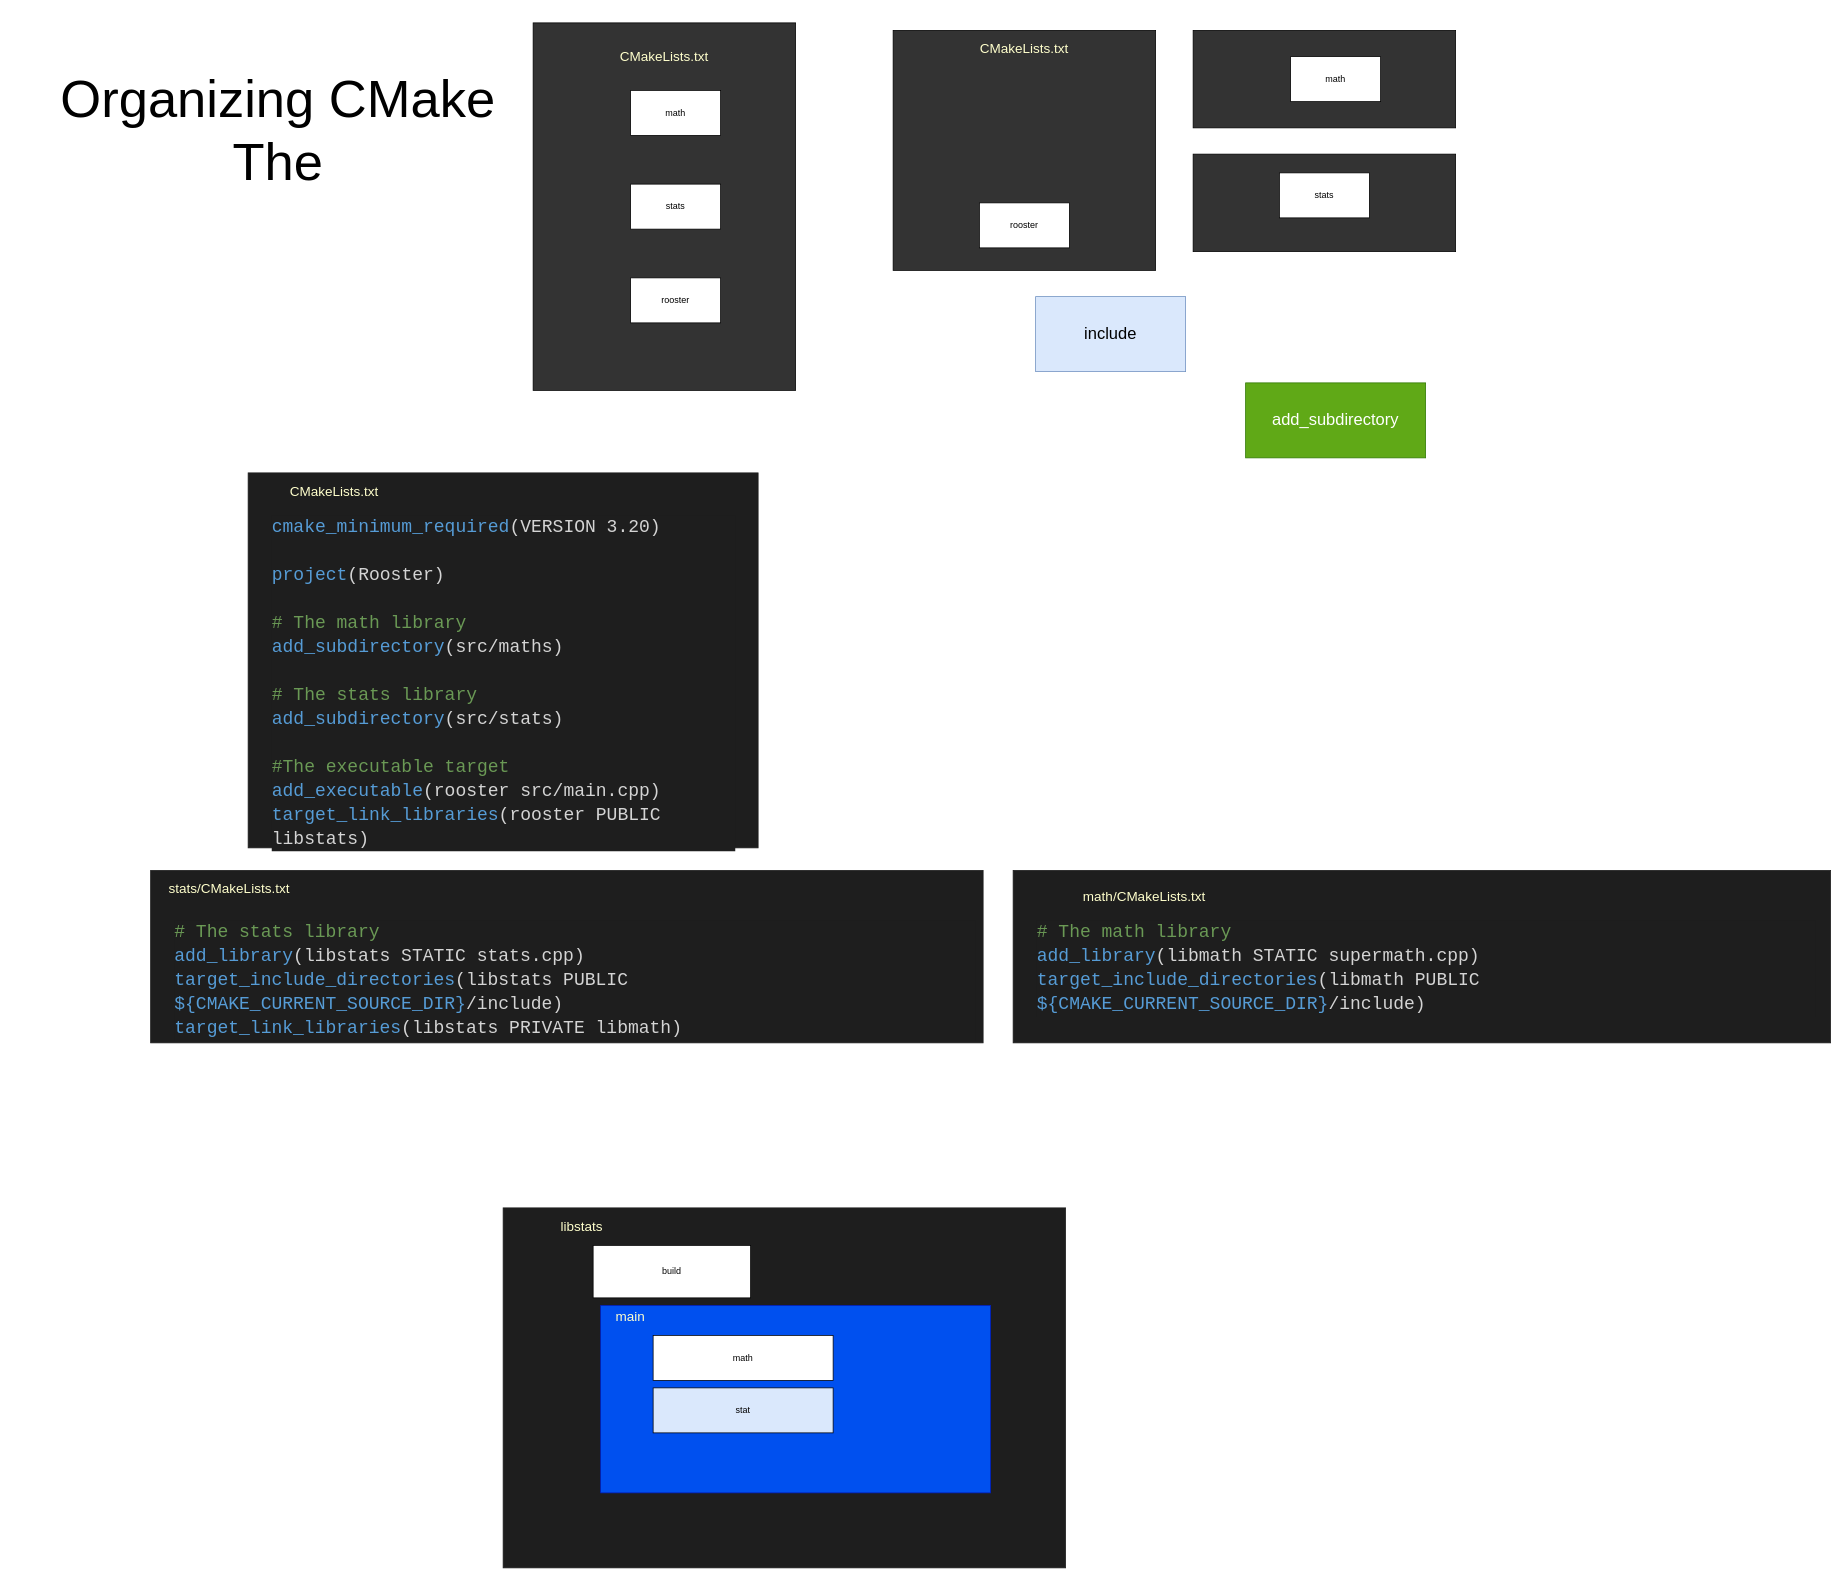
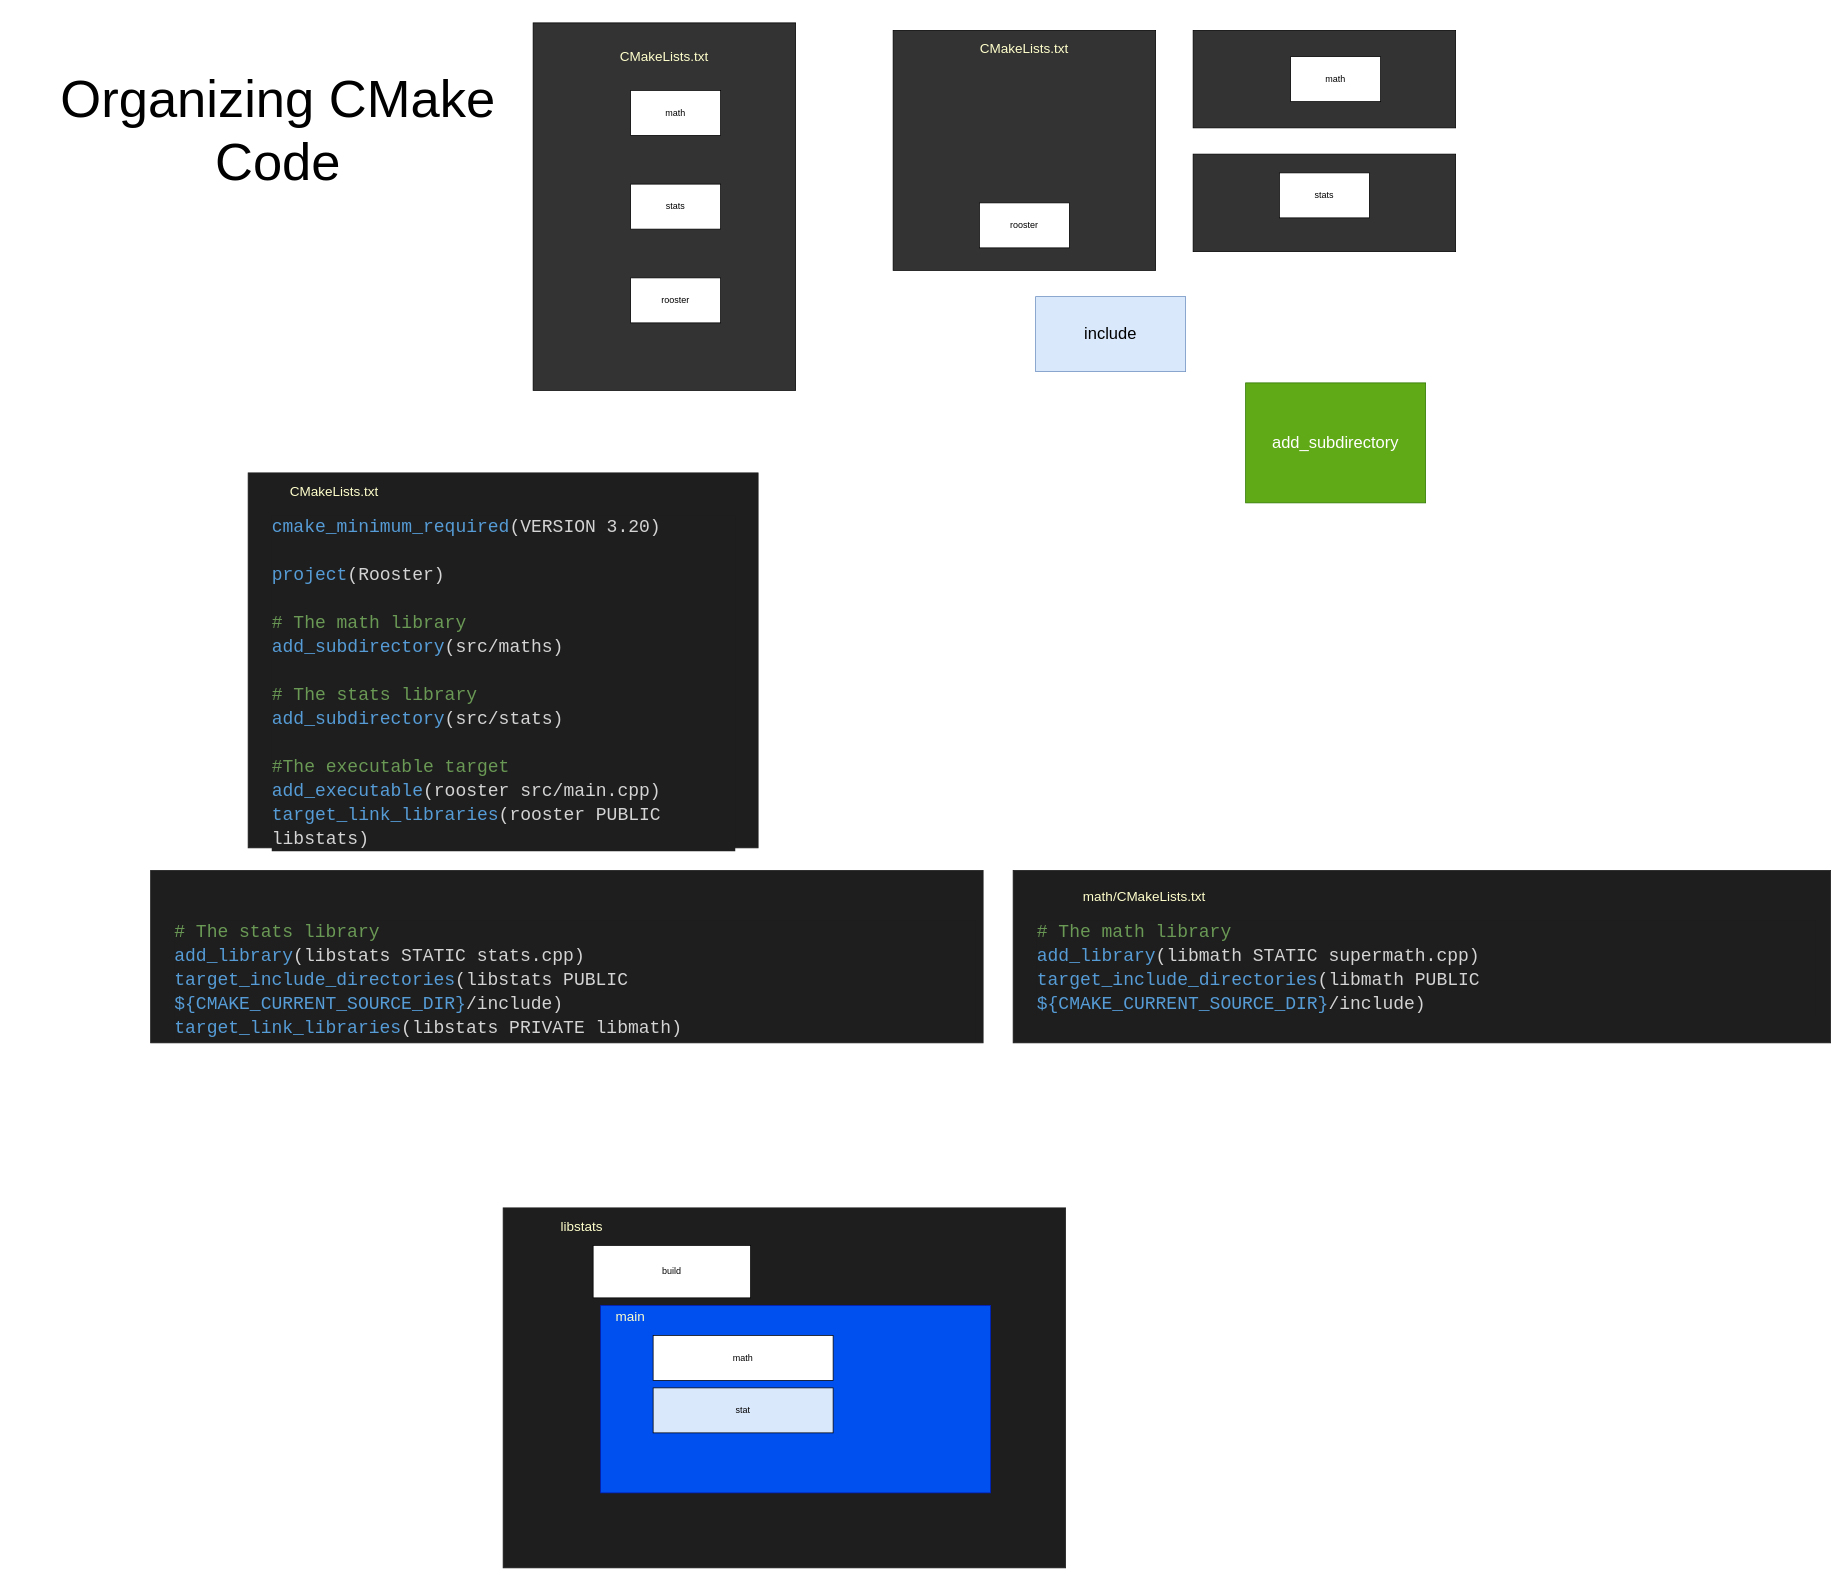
- <mxCell id="32" value="&lt;font style=&quot;font-size: 70px;&quot;&gt;Organizing CMake The&lt;/font&gt;" style="text;html=1;strokeColor=none;fillColor=none;align=center;verticalAlign=middle;whiteSpace=wrap;rounded=0;" vertex="1" parent="1"><mxGeometry x="20" y="20" width="700" height="305" as="geometry" /></mxCell>
+ <mxCell id="32" value="&lt;font style=&quot;font-size: 70px;&quot;&gt;Organizing CMake Code&lt;/font&gt;" style="text;html=1;strokeColor=none;fillColor=none;align=center;verticalAlign=middle;whiteSpace=wrap;rounded=0;" vertex="1" parent="1"><mxGeometry x="20" y="20" width="700" height="305" as="geometry" /></mxCell>
- <mxCell id="17" value="&lt;font style=&quot;font-size: 22px;&quot;&gt;add_subdirectory&lt;/font&gt;" style="rounded=0;whiteSpace=wrap;html=1;fillColor=#60a917;strokeColor=#2D7600;fontColor=#ffffff;" parent="1" vertex="1"><mxGeometry x="1660" y="510" width="240" height="100" as="geometry" /></mxCell>
+ <mxCell id="17" value="&lt;font style=&quot;font-size: 22px;&quot;&gt;add_subdirectory&lt;/font&gt;" style="rounded=0;whiteSpace=wrap;html=1;fillColor=#60a917;strokeColor=#2D7600;fontColor=#ffffff;" parent="1" vertex="1"><mxGeometry x="1660" y="510" width="240" height="160" as="geometry" /></mxCell>
- <mxCell id="20" value="&lt;font style=&quot;font-size: 18px;&quot; color=&quot;#ffffcc&quot;&gt;stats/CMakeLists.txt&lt;/font&gt;" style="text;html=1;strokeColor=none;fillColor=none;align=center;verticalAlign=middle;whiteSpace=wrap;rounded=0;" parent="1" vertex="1"><mxGeometry x="220" y="1170" width="170" height="30" as="geometry" /></mxCell>
